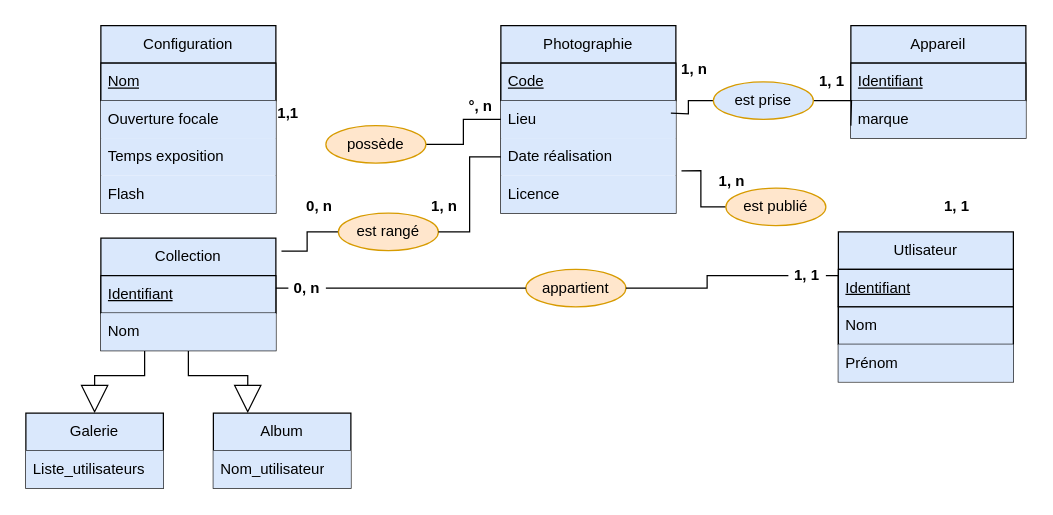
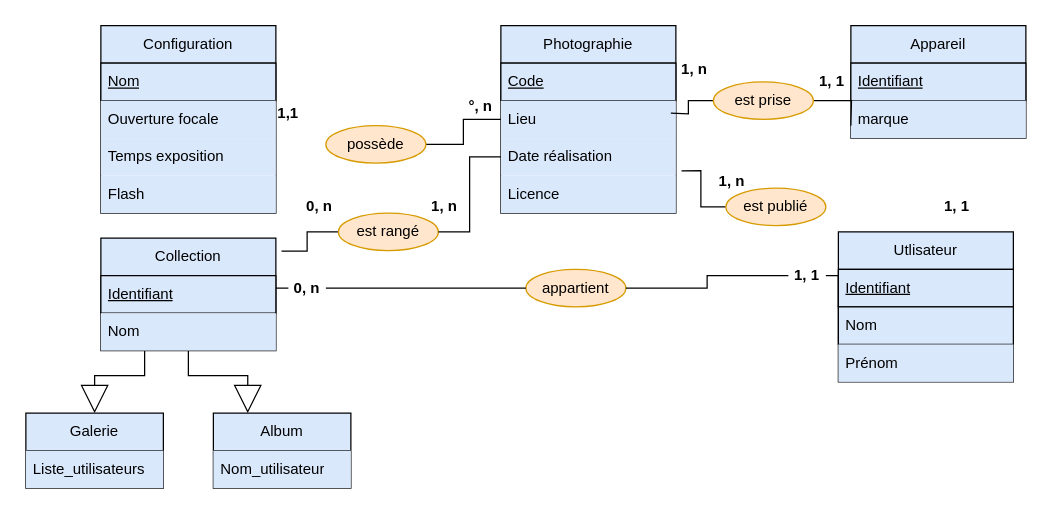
- <mxCell id="21" value="est prise" style="ellipse;whiteSpace=wrap;html=1;fillColor=#dae8fc;strokeColor=#d79b00;" parent="1" vertex="1"><mxGeometry x="570" y="65" width="80" height="30" as="geometry" /></mxCell>
+ <mxCell id="21" value="est prise" style="ellipse;whiteSpace=wrap;html=1;fillColor=#ffe6cc;strokeColor=#d79b00;" parent="1" vertex="1"><mxGeometry x="570" y="65" width="80" height="30" as="geometry" /></mxCell>
